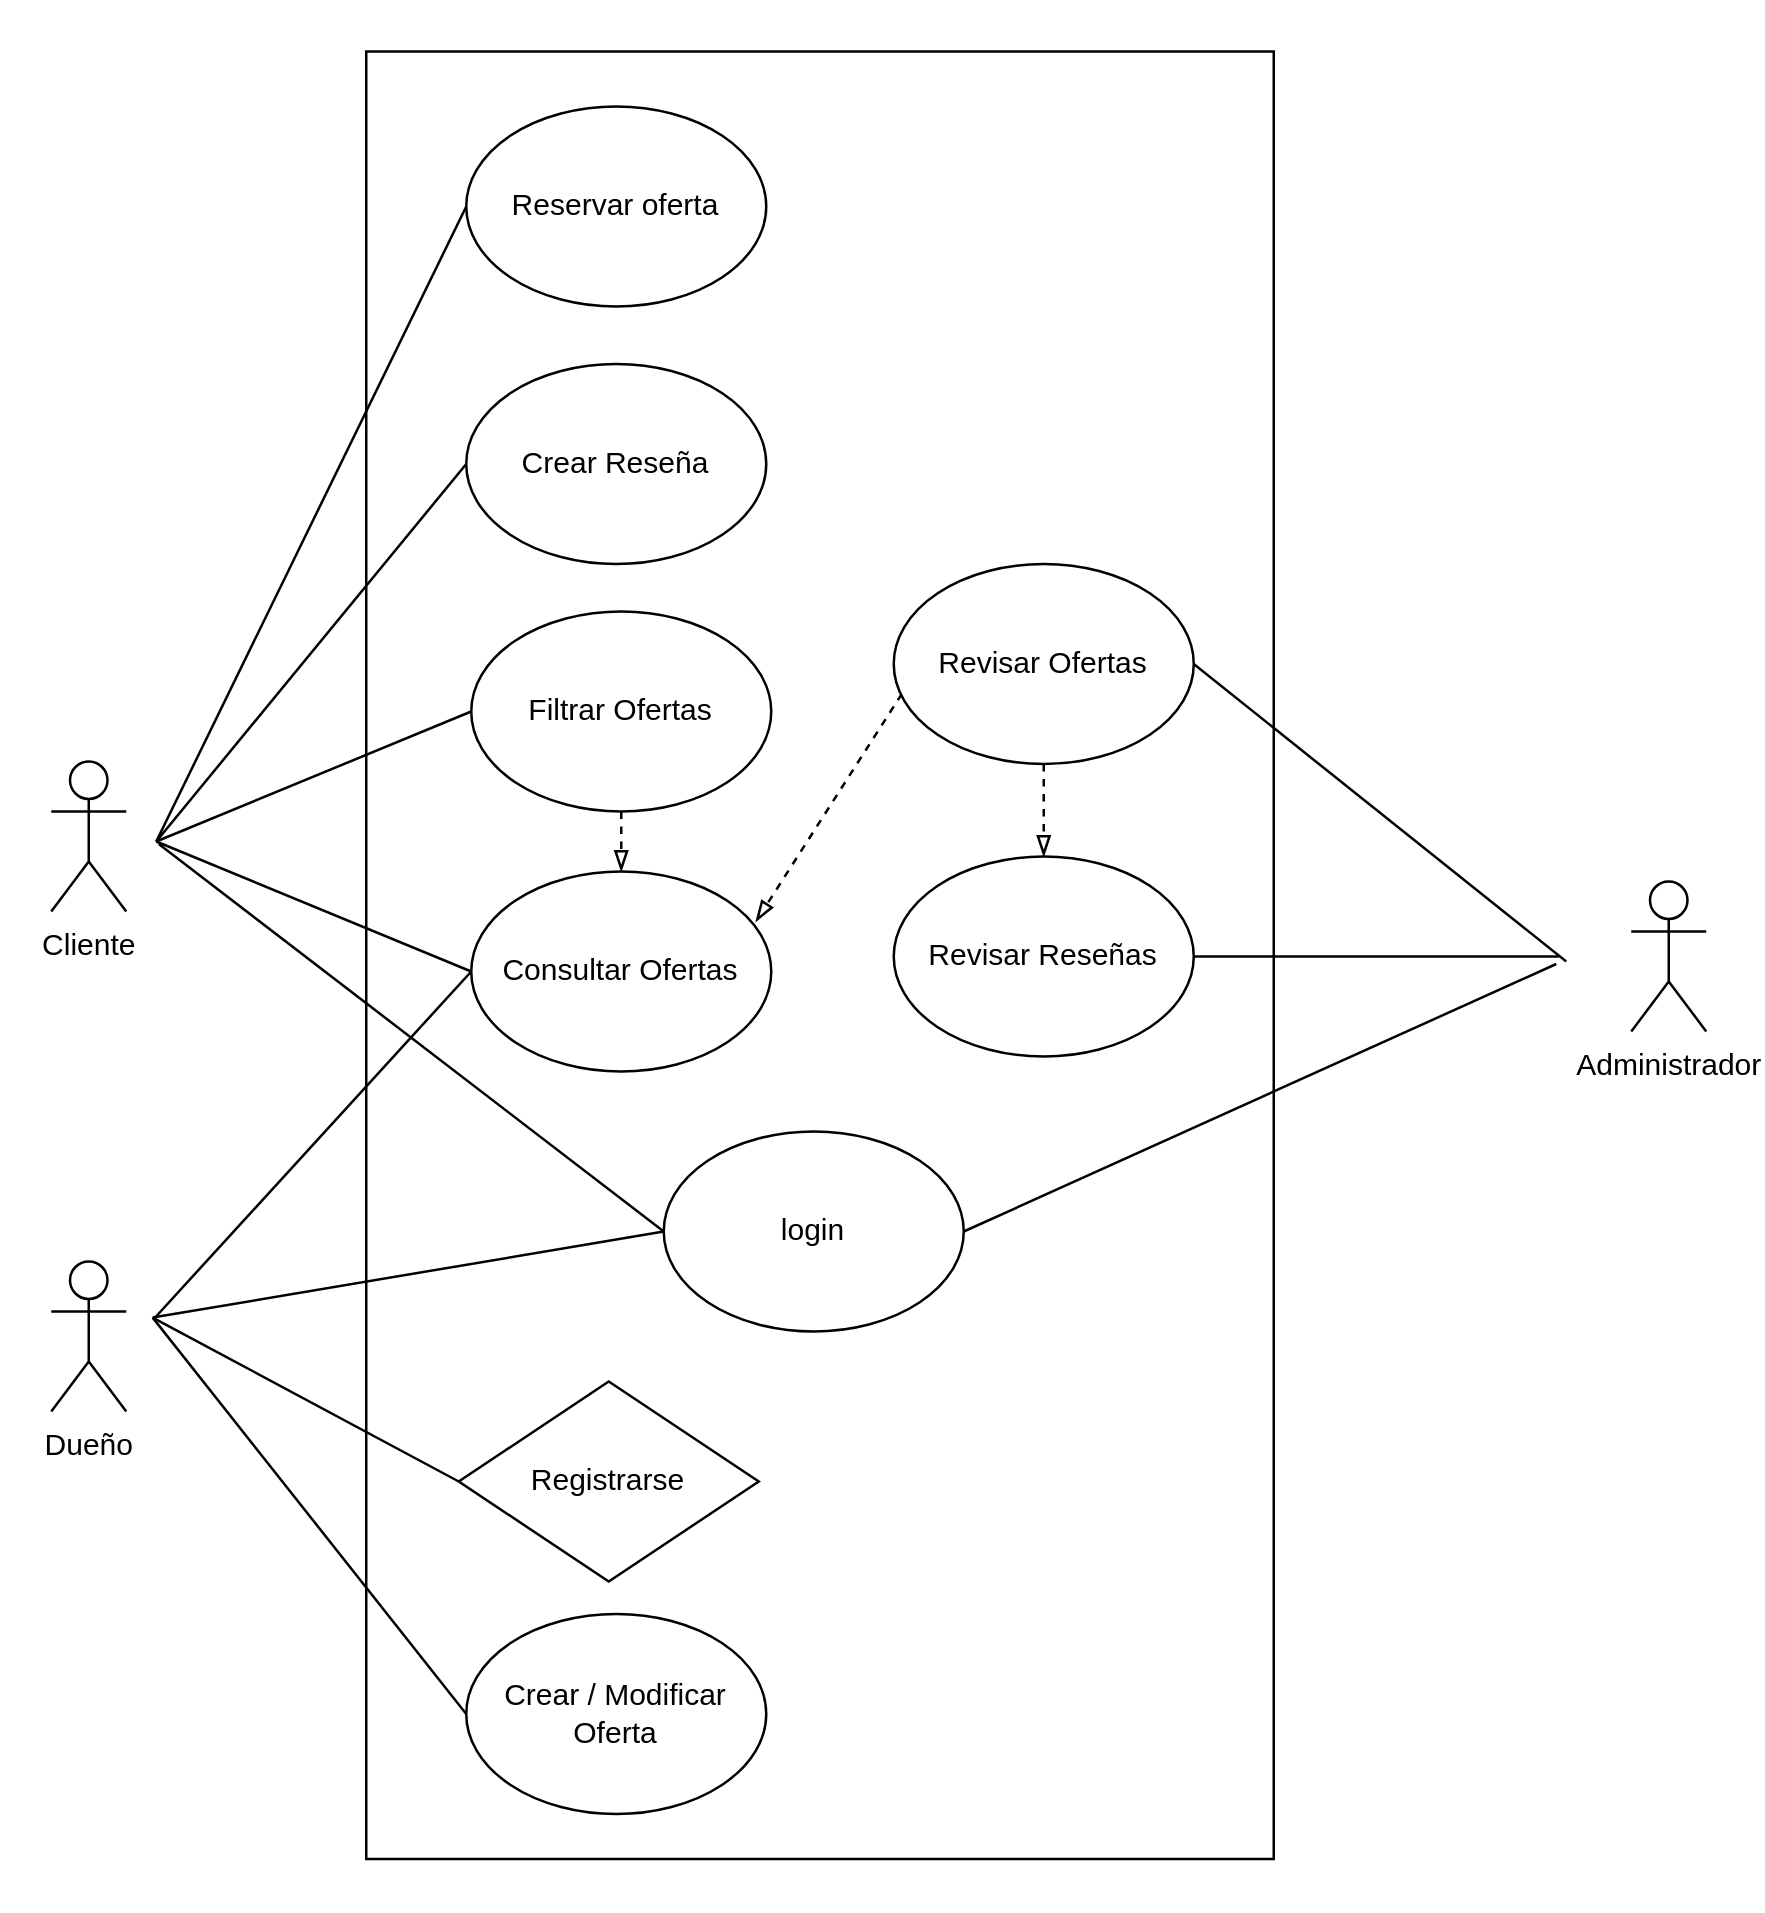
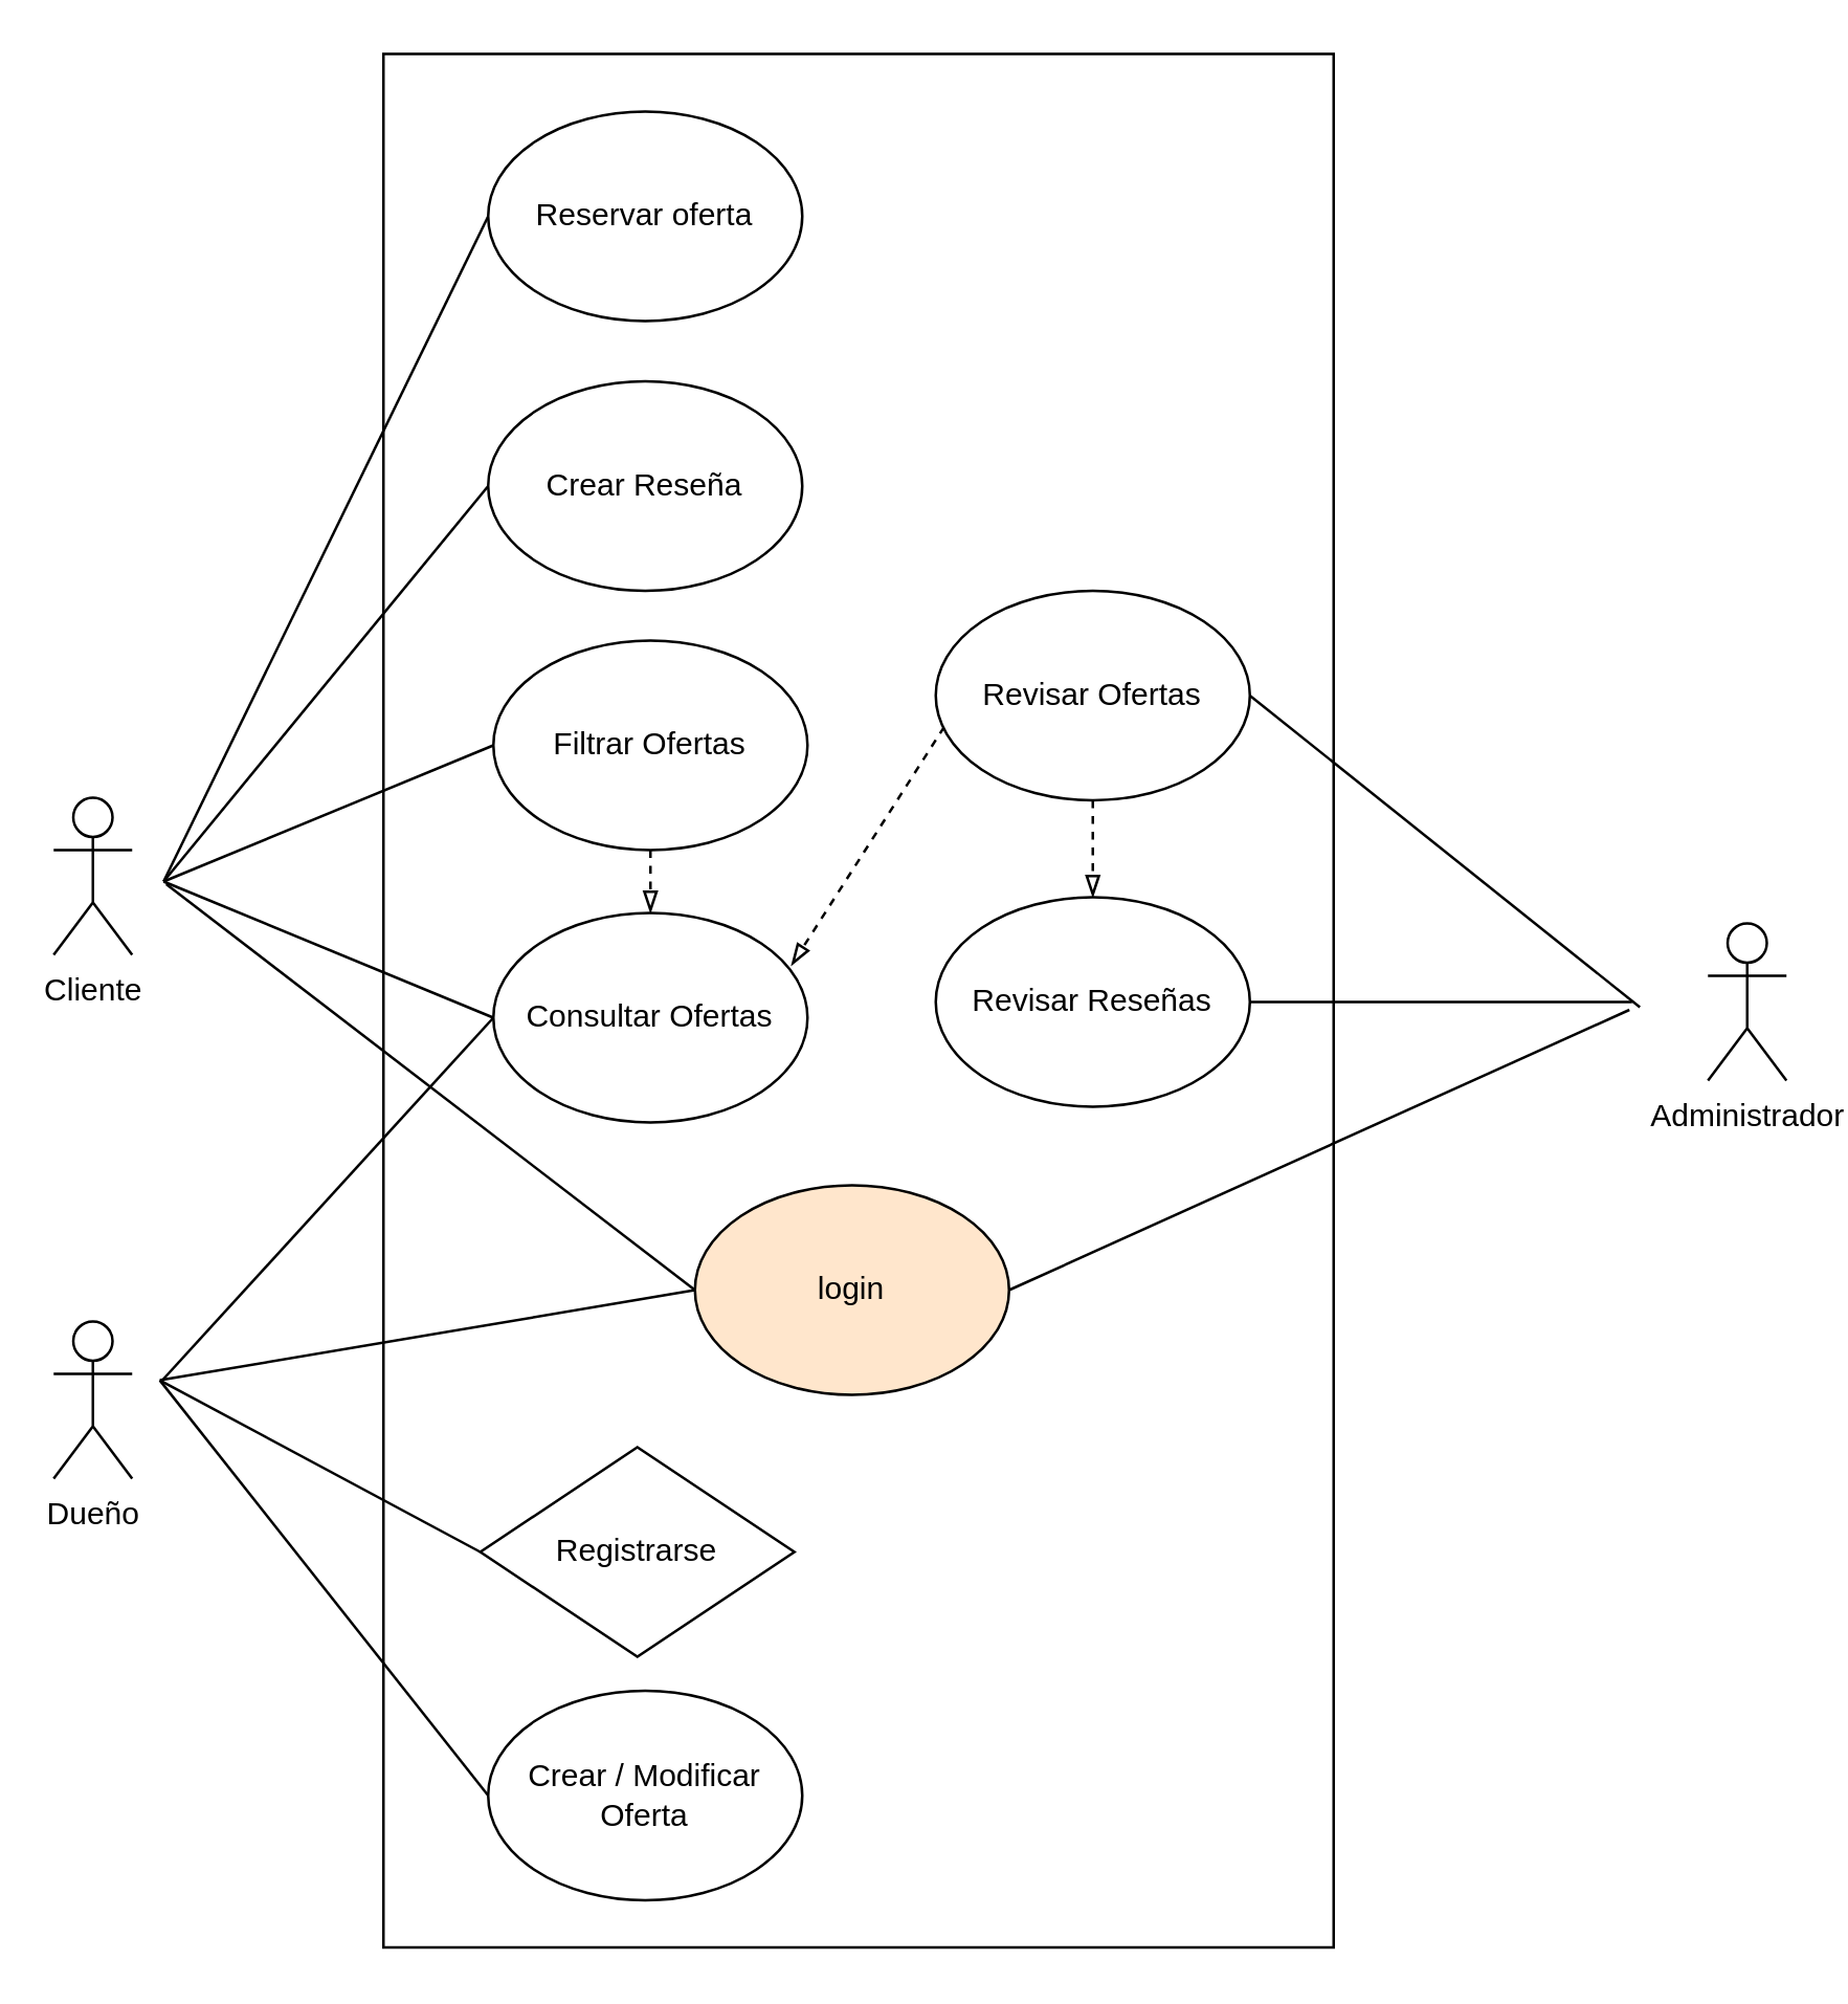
- <mxCell id="18" value="login" style="ellipse;whiteSpace=wrap;html=1;" parent="1" vertex="1"><mxGeometry x="265" y="452" width="120" height="80" as="geometry" /></mxCell>
+ <mxCell id="18" value="login" style="ellipse;whiteSpace=wrap;html=1;fillColor=#ffe6cc;" parent="1" vertex="1"><mxGeometry x="265" y="452" width="120" height="80" as="geometry" /></mxCell>
